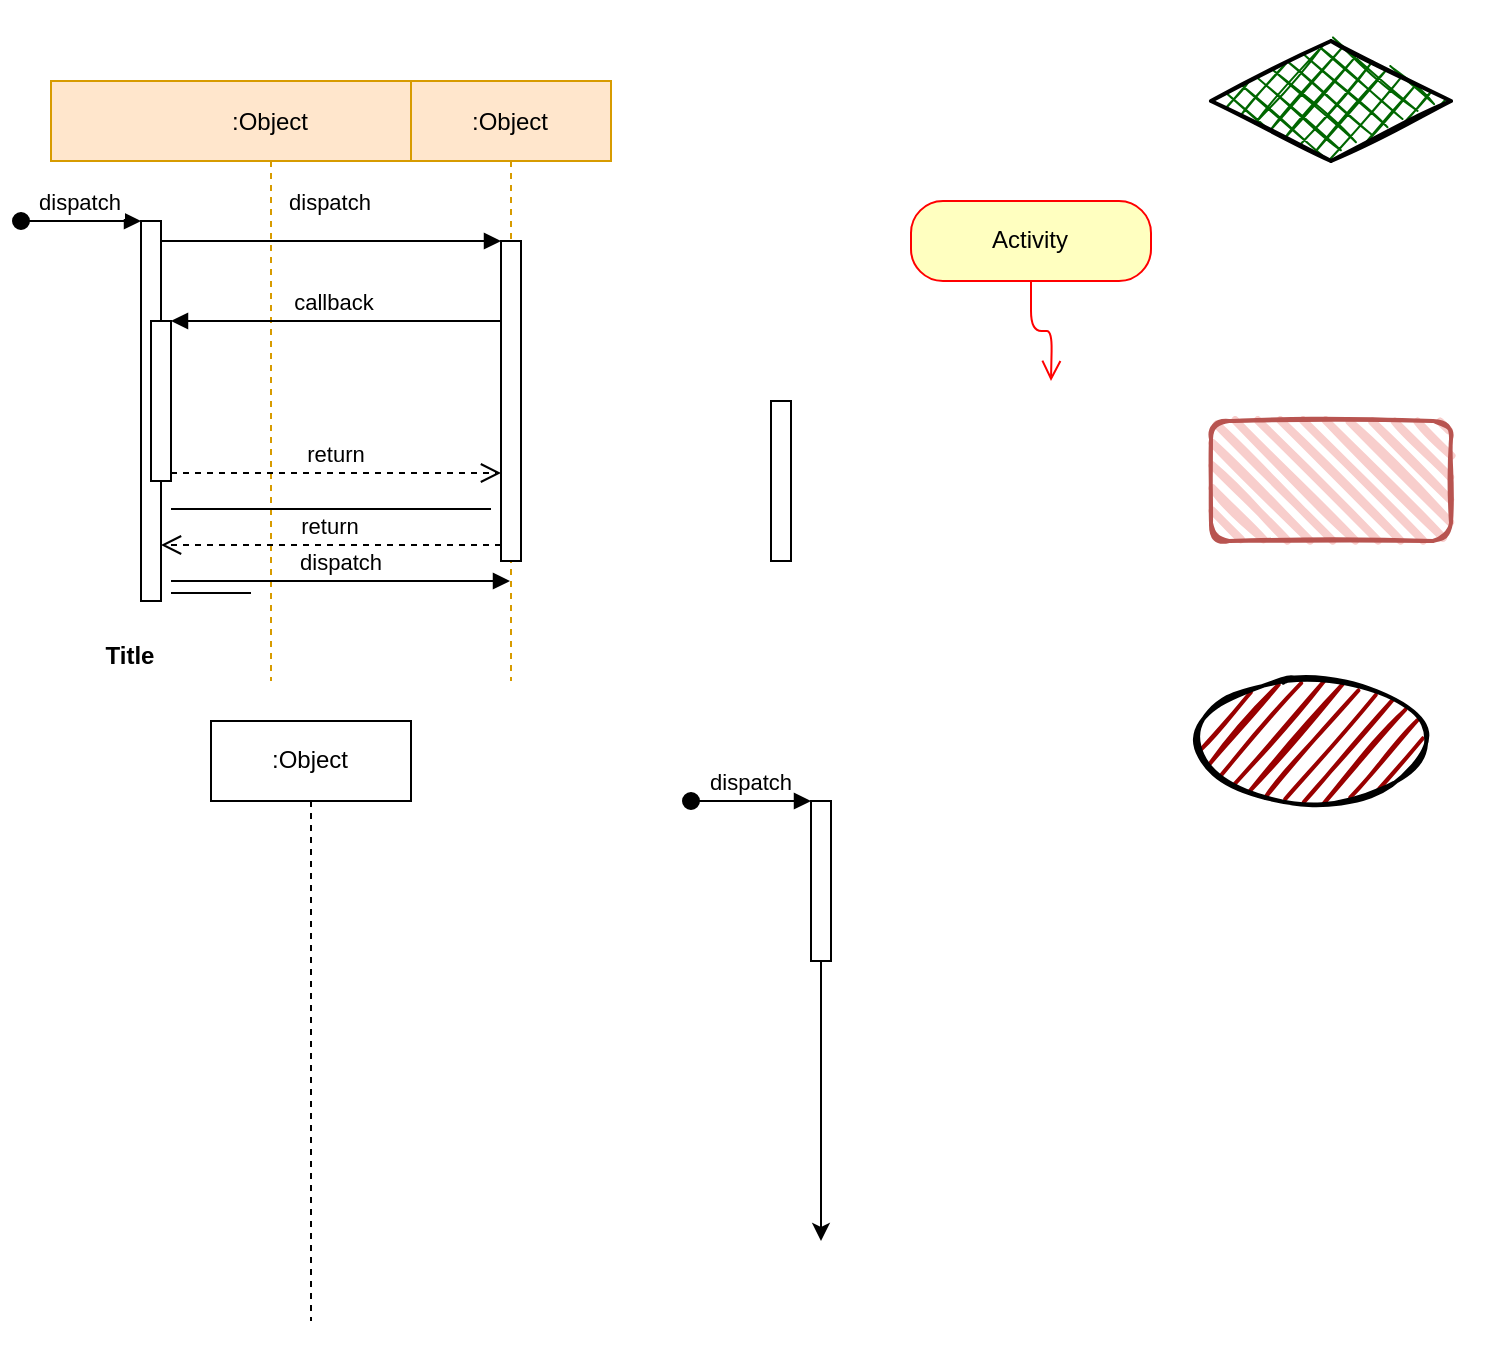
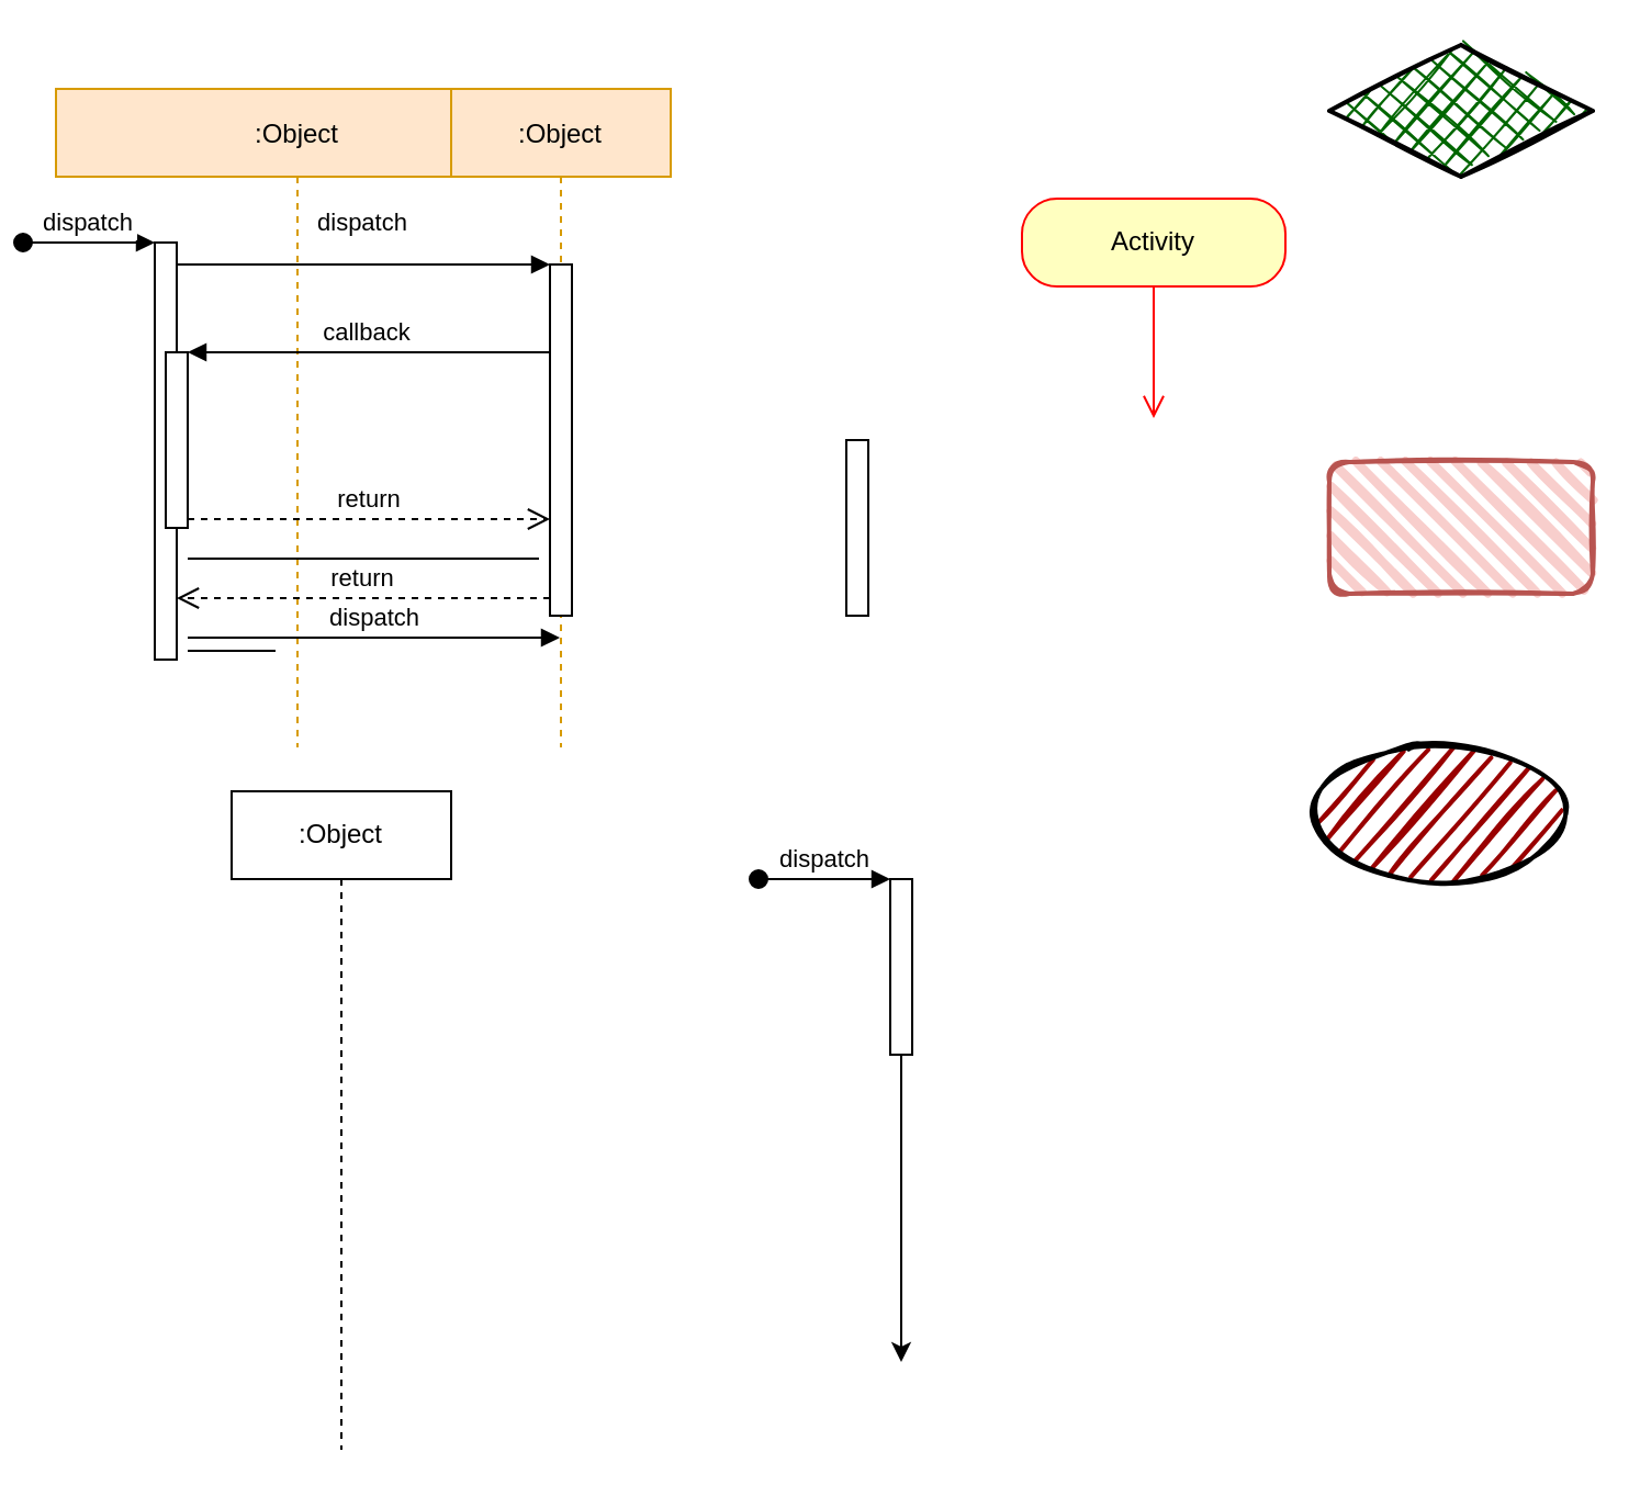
- <mxCell id="19" value="Activity" style="rounded=1;whiteSpace=wrap;html=1;arcSize=40;fontColor=#000000;fillColor=#ffffc0;strokeColor=#ff0000;" vertex="1" parent="1"><mxGeometry x="450" y="100" width="120" height="40" as="geometry" /></mxCell>
+ <mxCell id="19" value="Activity" style="rounded=1;whiteSpace=wrap;html=1;arcSize=40;fontColor=#000000;fillColor=#ffffc0;strokeColor=#ff0000;" vertex="1" parent="1"><mxGeometry x="460" y="90" width="120" height="40" as="geometry" /></mxCell>
- <mxCell id="22" value="Title" style="text;align=center;fontStyle=1;verticalAlign=middle;spacingLeft=3;spacingRight=3;strokeColor=none;rotatable=0;points=[[0,0.5],[1,0.5]];portConstraint=eastwest;" vertex="1" parent="1"><mxGeometry x="20" y="314" width="80" height="26" as="geometry" /></mxCell>
